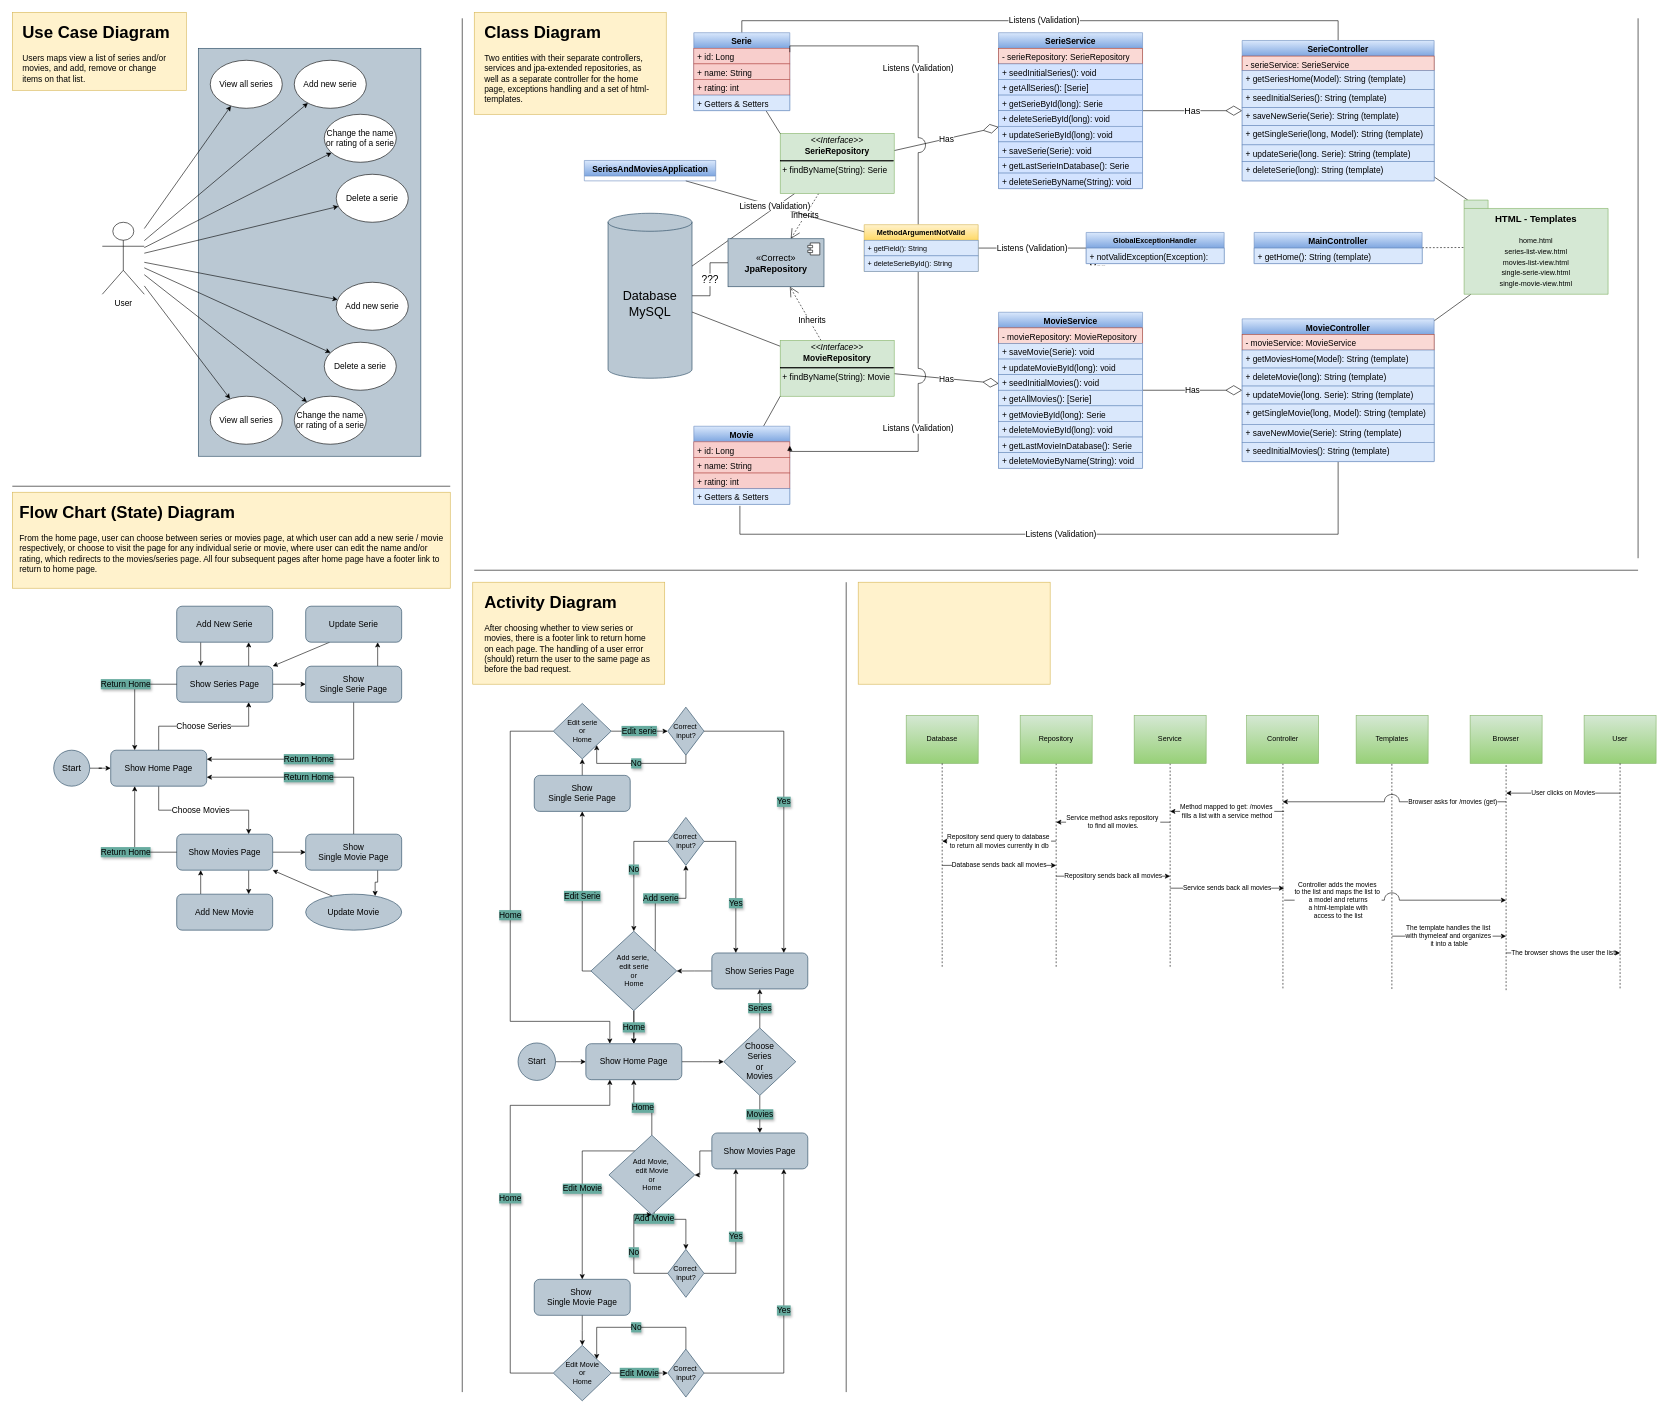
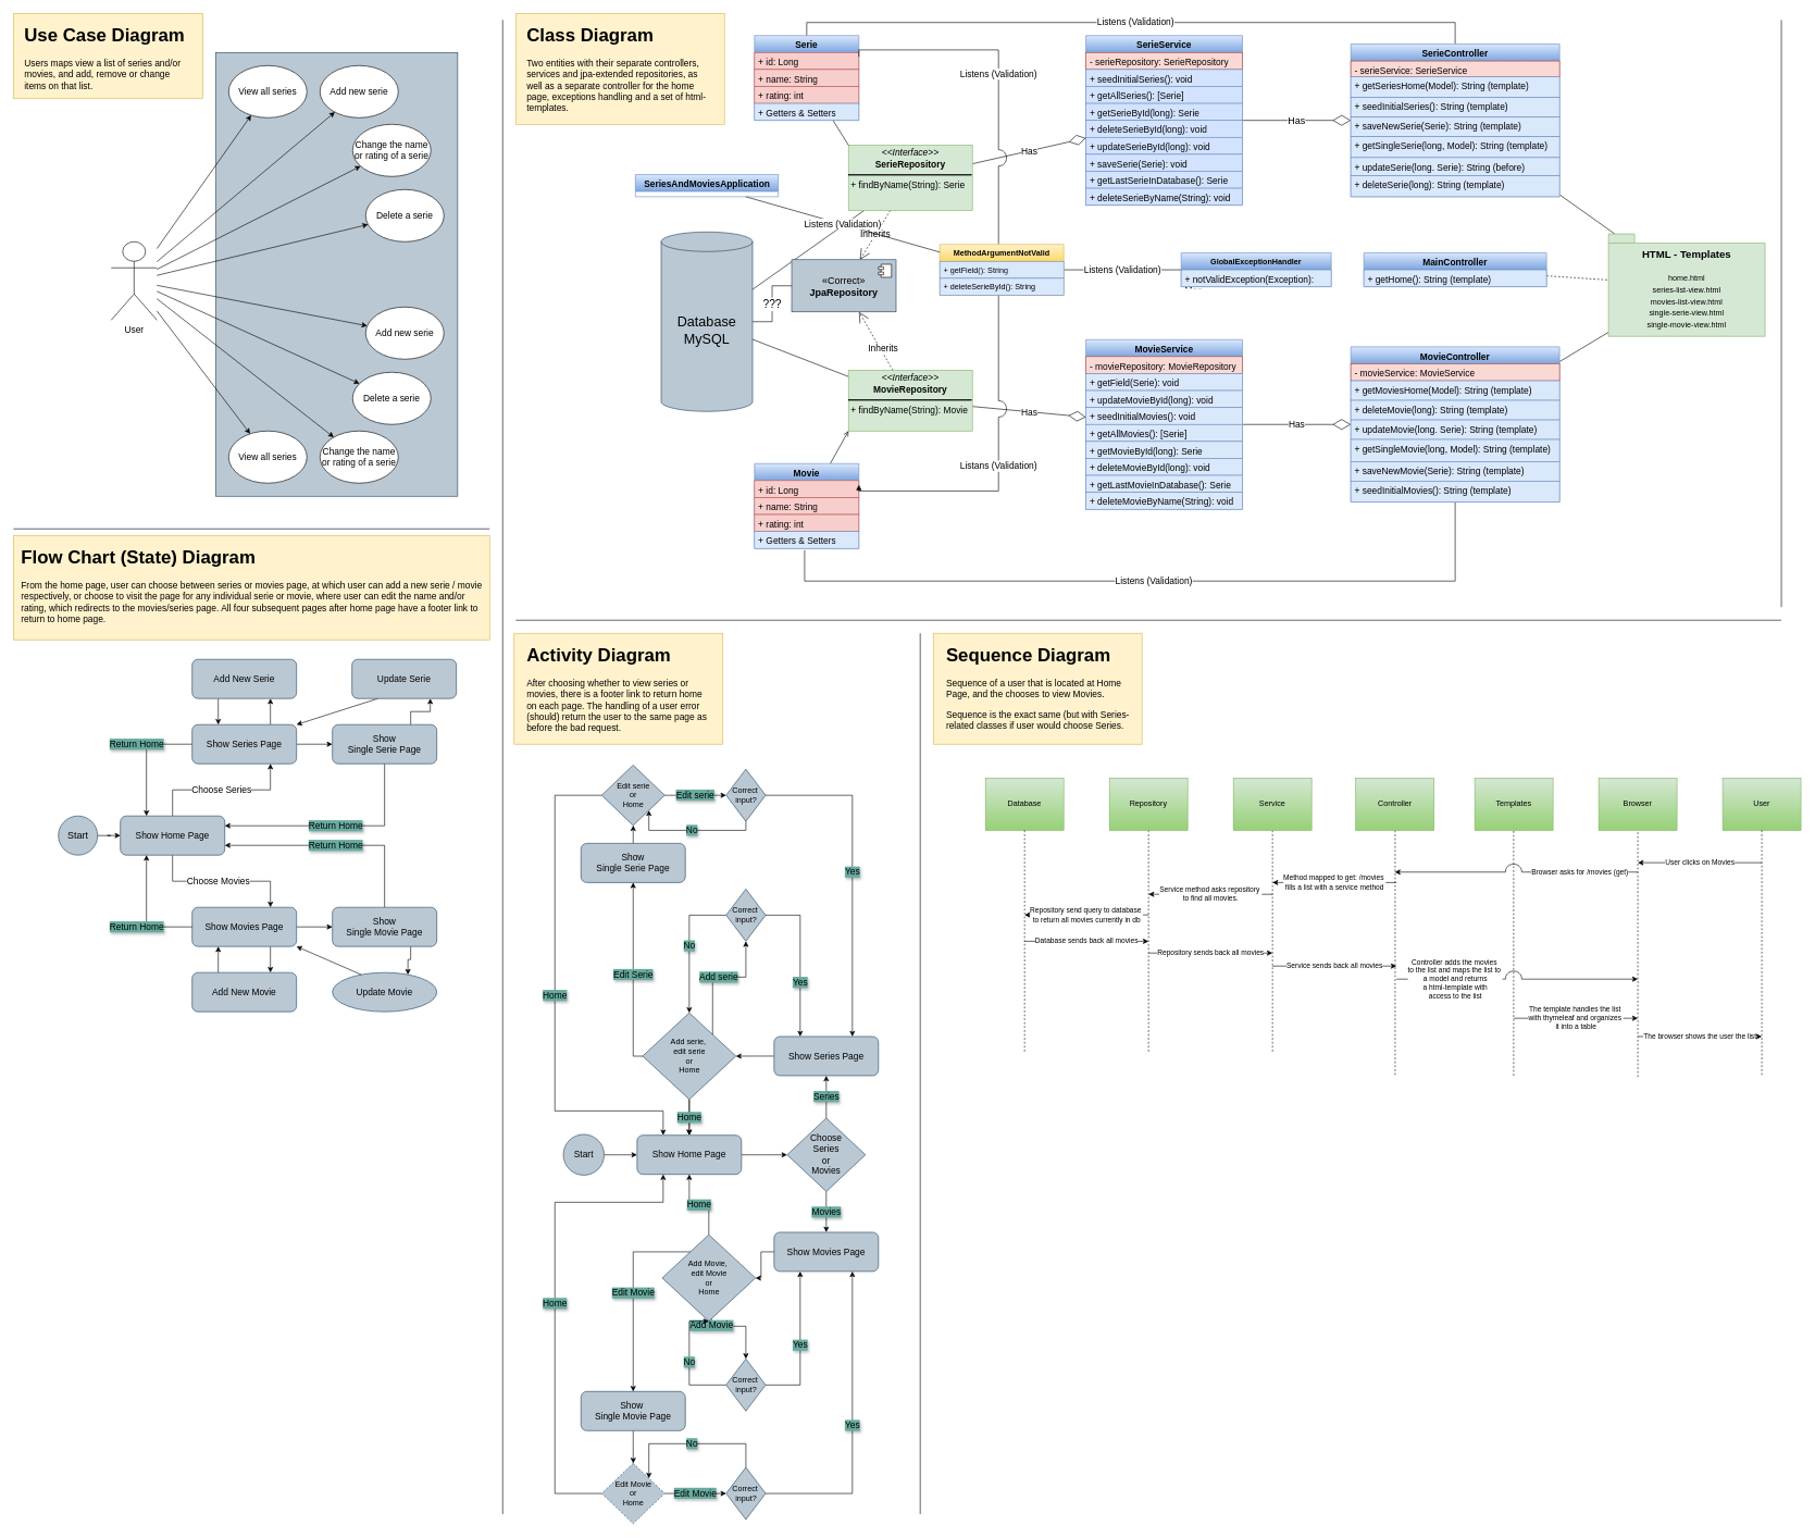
- <mxCell id="87" value="+ updateSerie(long. Serie): String (template)" style="text;strokeColor=#6c8ebf;fillColor=#dae8fc;align=left;verticalAlign=top;spacingLeft=4;spacingRight=4;overflow=hidden;rotatable=0;points=[[0,0.5],[1,0.5]];portConstraint=eastwest;whiteSpace=wrap;html=1;fontSize=14;" parent="81" vertex="1"><mxGeometry y="174" width="320" height="28" as="geometry" /></mxCell>
+ <mxCell id="87" value="+ updateSerie(long. Serie): String (before)" style="text;strokeColor=#6c8ebf;fillColor=#dae8fc;align=left;verticalAlign=top;spacingLeft=4;spacingRight=4;overflow=hidden;rotatable=0;points=[[0,0.5],[1,0.5]];portConstraint=eastwest;whiteSpace=wrap;html=1;fontSize=14;" parent="81" vertex="1"><mxGeometry y="174" width="320" height="28" as="geometry" /></mxCell>
- <mxCell id="106" value="&lt;font style=&quot;font-size: 16px; line-height: 150%;&quot;&gt;HTML - Templates&lt;br&gt;&lt;/font&gt;&lt;br&gt;&lt;font style=&quot;line-height: 150%;&quot;&gt;&lt;span style=&quot;font-weight: normal;&quot;&gt;home.html&lt;/span&gt;&lt;/font&gt;&lt;div style=&quot;line-height: 150%;&quot;&gt;&lt;font&gt;&lt;span style=&quot;font-weight: normal;&quot;&gt;series-list-view.html&lt;br&gt;movies-list-view.html&lt;br&gt;single-serie-view.html&lt;br&gt;single-movie-view.html&lt;/span&gt;&lt;/font&gt;&lt;/div&gt;" style="shape=folder;fontStyle=1;spacingTop=10;tabWidth=40;tabHeight=14;tabPosition=left;html=1;whiteSpace=wrap;fontSize=12;fillColor=#d5e8d4;strokeColor=#82b366;" parent="1" vertex="1"><mxGeometry x="2440" y="333" width="240" height="157" as="geometry" /></mxCell>
+ <mxCell id="106" value="&lt;font style=&quot;font-size: 16px; line-height: 150%;&quot;&gt;HTML - Templates&lt;br&gt;&lt;/font&gt;&lt;br&gt;&lt;font style=&quot;line-height: 150%;&quot;&gt;&lt;span style=&quot;font-weight: normal;&quot;&gt;home.html&lt;/span&gt;&lt;/font&gt;&lt;div style=&quot;line-height: 150%;&quot;&gt;&lt;font&gt;&lt;span style=&quot;font-weight: normal;&quot;&gt;series-list-view.html&lt;br&gt;movies-list-view.html&lt;br&gt;single-serie-view.html&lt;br&gt;single-movie-view.html&lt;/span&gt;&lt;/font&gt;&lt;/div&gt;" style="shape=folder;fontStyle=1;spacingTop=10;tabWidth=40;tabHeight=14;tabPosition=left;html=1;whiteSpace=wrap;fontSize=12;fillColor=#d5e8d4;strokeColor=#82b366;" parent="1" vertex="1"><mxGeometry x="2465" y="358" width="240" height="157" as="geometry" /></mxCell>
- <mxCell id="72" value="+ saveMovie(Serie): void" style="text;strokeColor=#6c8ebf;fillColor=#dae8fc;align=left;verticalAlign=top;spacingLeft=4;spacingRight=4;overflow=hidden;rotatable=0;points=[[0,0.5],[1,0.5]];portConstraint=eastwest;whiteSpace=wrap;html=1;fontSize=14;" parent="70" vertex="1"><mxGeometry y="52" width="240" height="26" as="geometry" /></mxCell>
+ <mxCell id="72" value="+ getField(Serie): void" style="text;strokeColor=#6c8ebf;fillColor=#dae8fc;align=left;verticalAlign=top;spacingLeft=4;spacingRight=4;overflow=hidden;rotatable=0;points=[[0,0.5],[1,0.5]];portConstraint=eastwest;whiteSpace=wrap;html=1;fontSize=14;" parent="70" vertex="1"><mxGeometry y="52" width="240" height="26" as="geometry" /></mxCell>
- <mxCell id="48" style="rounded=0;orthogonalLoop=1;jettySize=auto;html=1;entryX=0;entryY=1;entryDx=0;entryDy=0;endArrow=none;startFill=0;" parent="1" source="50" target="40" edge="1"><mxGeometry relative="1" as="geometry" /></mxCell>
+ <mxCell id="48" style="rounded=0;orthogonalLoop=1;jettySize=auto;html=1;entryX=0;entryY=1;entryDx=0;entryDy=0;endArrow=open;startFill=0;" parent="1" source="50" target="40" edge="1"><mxGeometry relative="1" as="geometry" /></mxCell>
- <mxCell id="138" value="Update Serie" style="rounded=1;whiteSpace=wrap;html=1;fontSize=14;fillColor=#bac8d3;strokeColor=#23445d;" parent="1" vertex="1"><mxGeometry x="509" y="1010" width="160" height="60" as="geometry" /></mxCell>
+ <mxCell id="138" value="Update Serie" style="rounded=1;whiteSpace=wrap;html=1;fontSize=14;fillColor=#bac8d3;strokeColor=#23445d;" parent="1" vertex="1"><mxGeometry x="539" y="1010" width="160" height="60" as="geometry" /></mxCell>
+ <mxCell id="3" value="&lt;h1 style=&quot;margin-top: 0px;&quot;&gt;Sequence Diagram&lt;/h1&gt;&lt;p&gt;Sequence of a user that is located at Home Page, and the chooses to view Movies.&lt;/p&gt;&lt;p&gt;Sequence is the exact same (but with Series-related classes if user would choose Series.&lt;/p&gt;" style="text;html=1;whiteSpace=wrap;overflow=hidden;rounded=0;fontSize=14;" parent="1" vertex="1"><mxGeometry x="1447.5" y="980" width="285" height="140" as="geometry" /></mxCell>
- <mxCell id="177" value="Edit Movie&lt;div&gt;or &lt;br&gt;Home&lt;/div&gt;" style="rhombus;whiteSpace=wrap;html=1;fontSize=12;fillColor=#bac8d3;strokeColor=#23445d;" parent="1" vertex="1"><mxGeometry x="921.75" y="2242" width="96.5" height="92.5" as="geometry" /></mxCell>
+ <mxCell id="177" value="Edit Movie&lt;div&gt;or &lt;br&gt;Home&lt;/div&gt;" style="rhombus;whiteSpace=wrap;html=1;fontSize=12;fillColor=#bac8d3;strokeColor=#23445d;dashed=1;" parent="1" vertex="1"><mxGeometry x="921.75" y="2242" width="96.5" height="92.5" as="geometry" /></mxCell>
